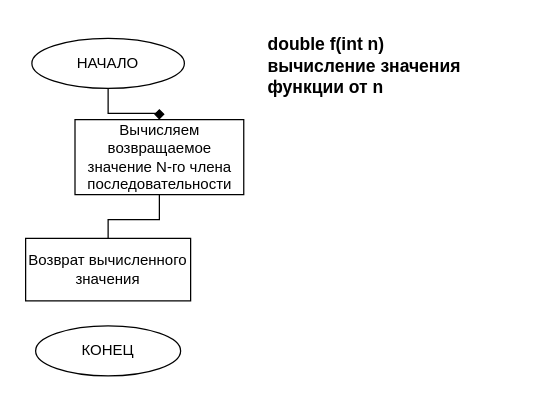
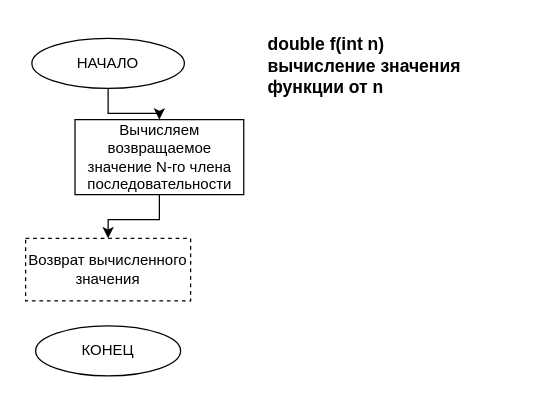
- <mxCell id="2" style="edgeStyle=orthogonalEdgeStyle;rounded=0;orthogonalLoop=1;jettySize=auto;html=1;exitX=0.5;exitY=1;exitDx=0;exitDy=0;entryX=0.5;entryY=0;entryDx=0;entryDy=0;endArrow=diamond;" parent="1" source="3" target="7" edge="1"><mxGeometry relative="1" as="geometry" /></mxCell>
+ <mxCell id="2" style="edgeStyle=orthogonalEdgeStyle;rounded=0;orthogonalLoop=1;jettySize=auto;html=1;exitX=0.5;exitY=1;exitDx=0;exitDy=0;entryX=0.5;entryY=0;entryDx=0;entryDy=0;" parent="1" source="3" target="7" edge="1"><mxGeometry relative="1" as="geometry" /></mxCell>
- <mxCell id="6" style="edgeStyle=orthogonalEdgeStyle;rounded=0;orthogonalLoop=1;jettySize=auto;html=1;exitX=0.5;exitY=1;exitDx=0;exitDy=0;entryX=0.5;entryY=0;entryDx=0;entryDy=0;endArrow=none;" parent="1" source="7" target="8" edge="1"><mxGeometry relative="1" as="geometry" /></mxCell>
+ <mxCell id="6" style="edgeStyle=orthogonalEdgeStyle;rounded=0;orthogonalLoop=1;jettySize=auto;html=1;exitX=0.5;exitY=1;exitDx=0;exitDy=0;entryX=0.5;entryY=0;entryDx=0;entryDy=0;" parent="1" source="7" target="8" edge="1"><mxGeometry relative="1" as="geometry" /></mxCell>
- <mxCell id="8" value="Возврат вычисленного значения" style="rounded=0;whiteSpace=wrap;html=1;" vertex="1" parent="1"><mxGeometry x="20" y="190" width="132" height="50" as="geometry" /></mxCell>
+ <mxCell id="8" value="Возврат вычисленного значения" style="rounded=0;whiteSpace=wrap;html=1;dashed=1;" vertex="1" parent="1"><mxGeometry x="20" y="190" width="132" height="50" as="geometry" /></mxCell>
